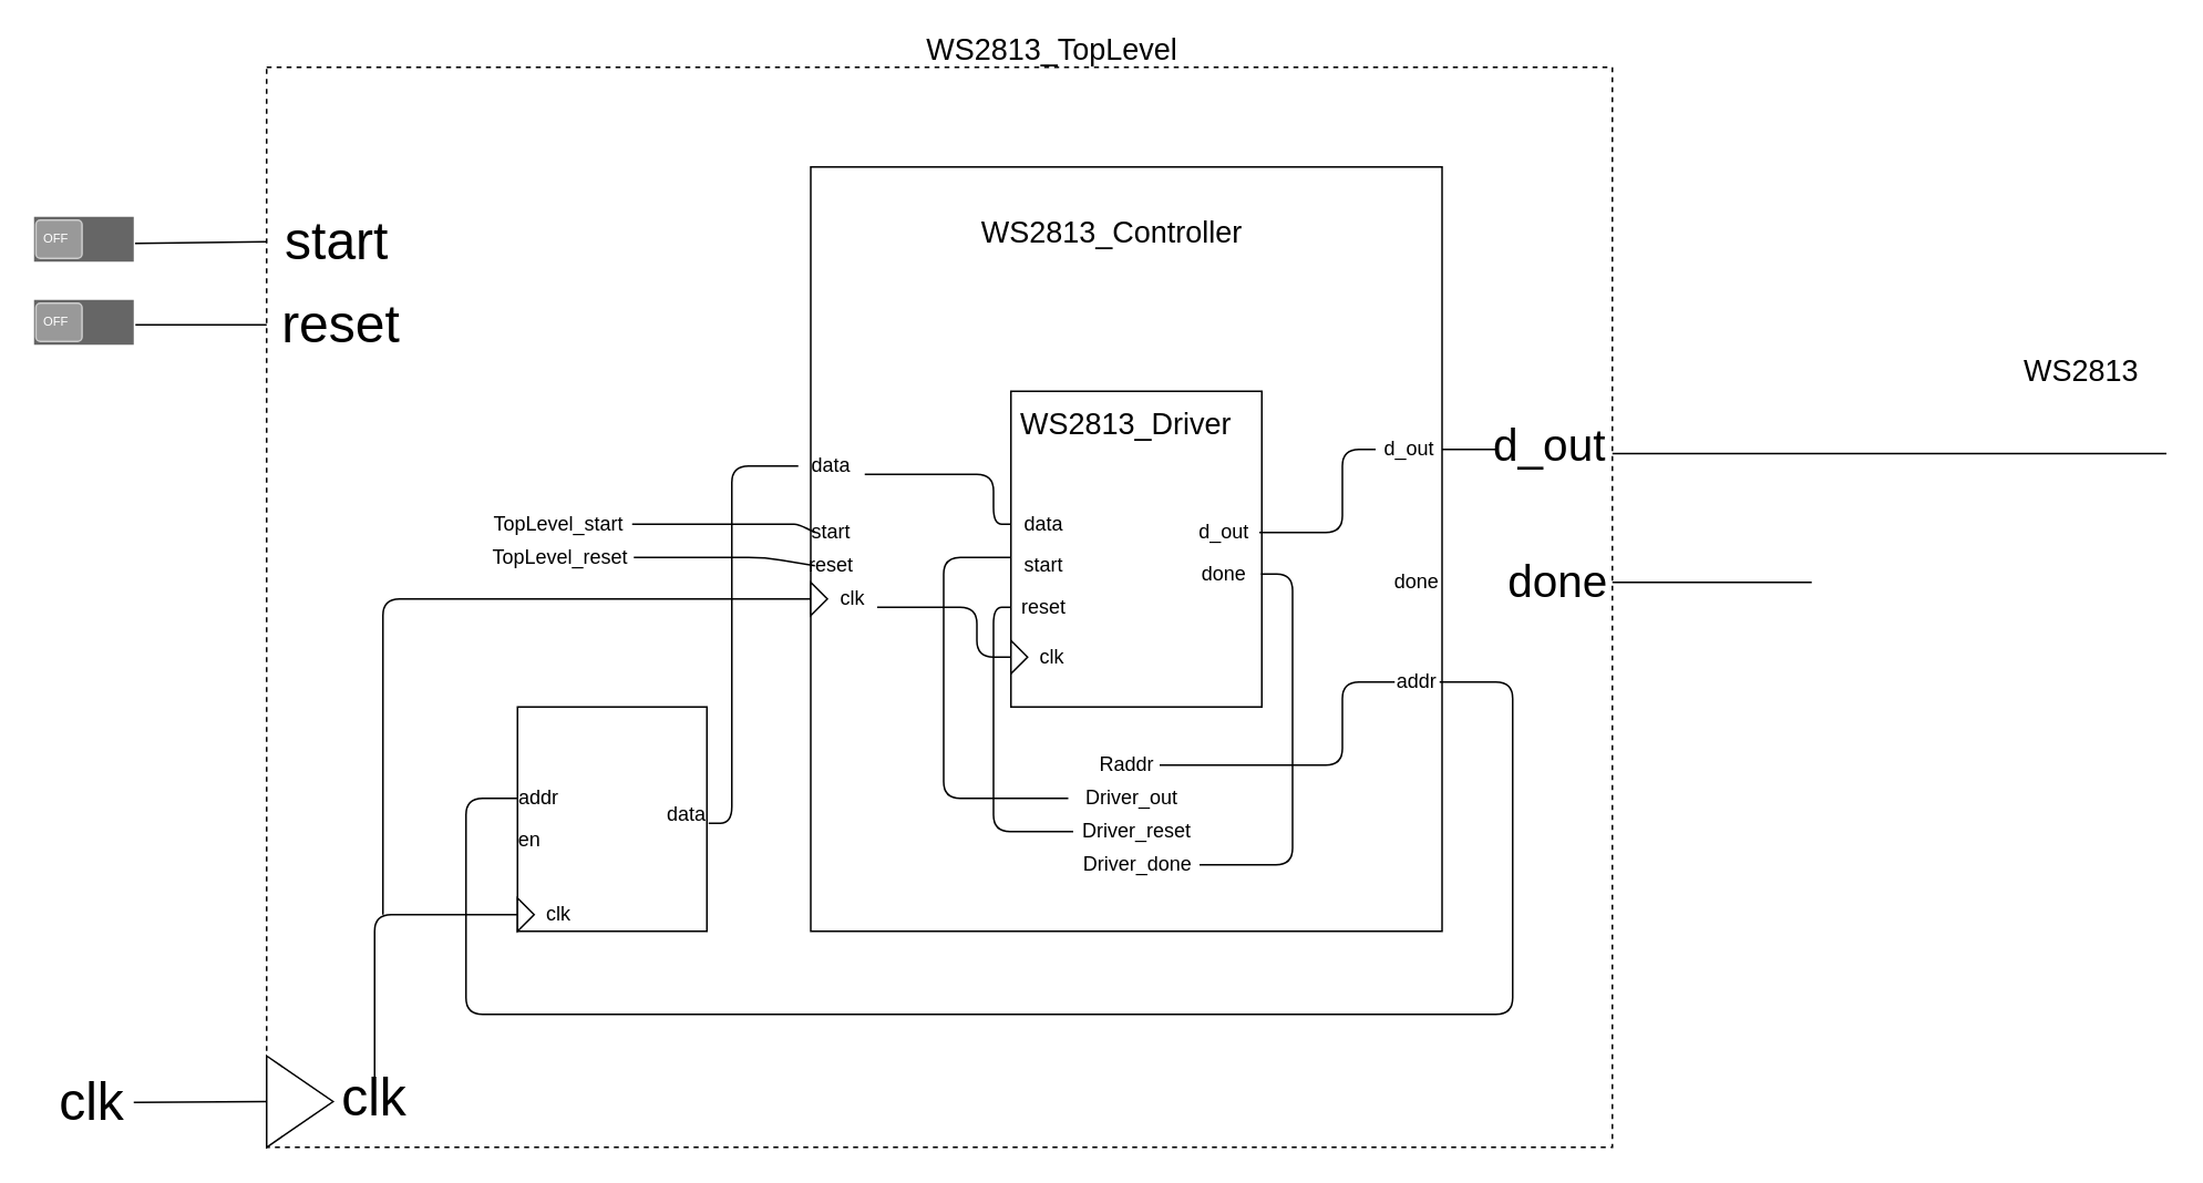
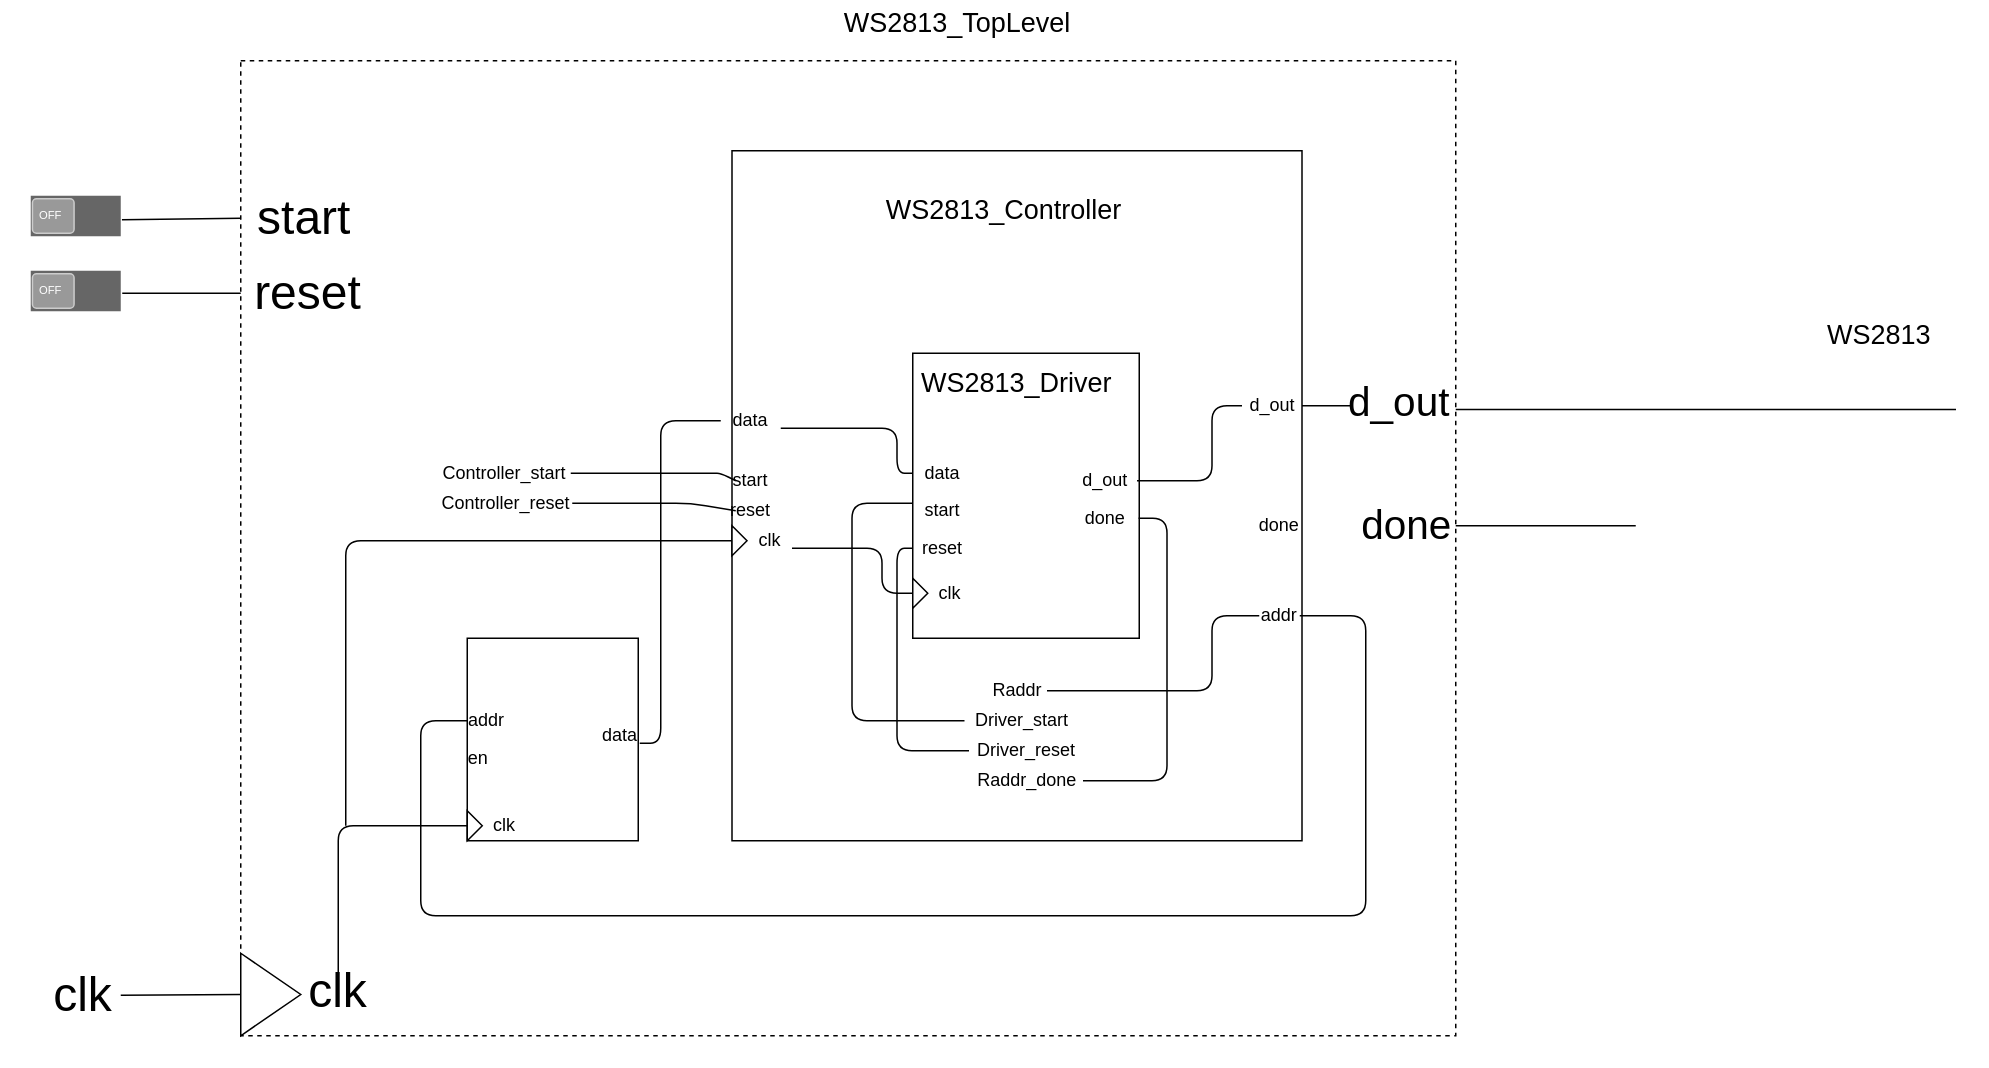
- <mxCell id="51" value="&lt;font style=&quot;font-size: 18px&quot;&gt;WS2813_TopLevel&lt;/font&gt;" style="text;html=1;strokeColor=none;fillColor=none;align=center;verticalAlign=middle;whiteSpace=wrap;rounded=0;" vertex="1" parent="1"><mxGeometry x="548" y="20" width="170" height="20" as="geometry" /></mxCell>
+ <mxCell id="51" value="&lt;font style=&quot;font-size: 18px&quot;&gt;WS2813_TopLevel&lt;/font&gt;" style="text;html=1;strokeColor=none;fillColor=none;align=center;verticalAlign=middle;whiteSpace=wrap;rounded=0;" vertex="1" parent="1"><mxGeometry x="553" y="5" width="170" height="20" as="geometry" /></mxCell>
- <mxCell id="63" value="TopLevel_start" style="text;html=1;strokeColor=none;fillColor=none;align=center;verticalAlign=middle;whiteSpace=wrap;rounded=0;" vertex="1" parent="1"><mxGeometry x="292" y="305" width="88" height="20" as="geometry" /></mxCell>
+ <mxCell id="63" value="Controller_start" style="text;html=1;strokeColor=none;fillColor=none;align=center;verticalAlign=middle;whiteSpace=wrap;rounded=0;" vertex="1" parent="1"><mxGeometry x="292" y="305" width="88" height="20" as="geometry" /></mxCell>
- <mxCell id="64" value="TopLevel_reset" style="text;html=1;strokeColor=none;fillColor=none;align=center;verticalAlign=middle;whiteSpace=wrap;rounded=0;" vertex="1" parent="1"><mxGeometry x="293" y="325" width="88" height="20" as="geometry" /></mxCell>
+ <mxCell id="64" value="Controller_reset" style="text;html=1;strokeColor=none;fillColor=none;align=center;verticalAlign=middle;whiteSpace=wrap;rounded=0;" vertex="1" parent="1"><mxGeometry x="293" y="325" width="88" height="20" as="geometry" /></mxCell>
- <mxCell id="35" value="Driver_out" style="text;html=1;strokeColor=none;fillColor=none;align=center;verticalAlign=middle;whiteSpace=wrap;rounded=0;" vertex="1" parent="1"><mxGeometry x="642.5" y="470" width="76" height="20" as="geometry" /></mxCell>
+ <mxCell id="35" value="Driver_start" style="text;html=1;strokeColor=none;fillColor=none;align=center;verticalAlign=middle;whiteSpace=wrap;rounded=0;" vertex="1" parent="1"><mxGeometry x="642.5" y="470" width="76" height="20" as="geometry" /></mxCell>
- <mxCell id="37" value="Driver_done" style="text;html=1;strokeColor=none;fillColor=none;align=center;verticalAlign=middle;whiteSpace=wrap;rounded=0;" vertex="1" parent="1"><mxGeometry x="646.5" y="510" width="75" height="20" as="geometry" /></mxCell>
+ <mxCell id="37" value="Raddr_done" style="text;html=1;strokeColor=none;fillColor=none;align=center;verticalAlign=middle;whiteSpace=wrap;rounded=0;" vertex="1" parent="1"><mxGeometry x="646.5" y="510" width="75" height="20" as="geometry" /></mxCell>
